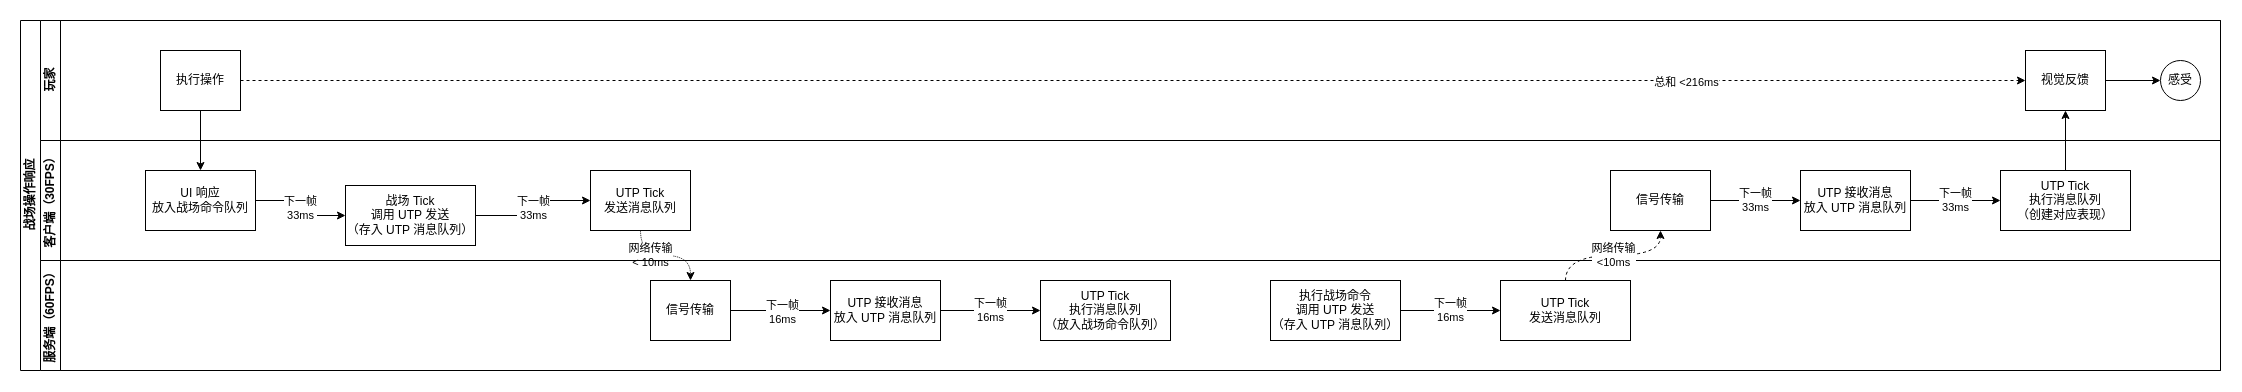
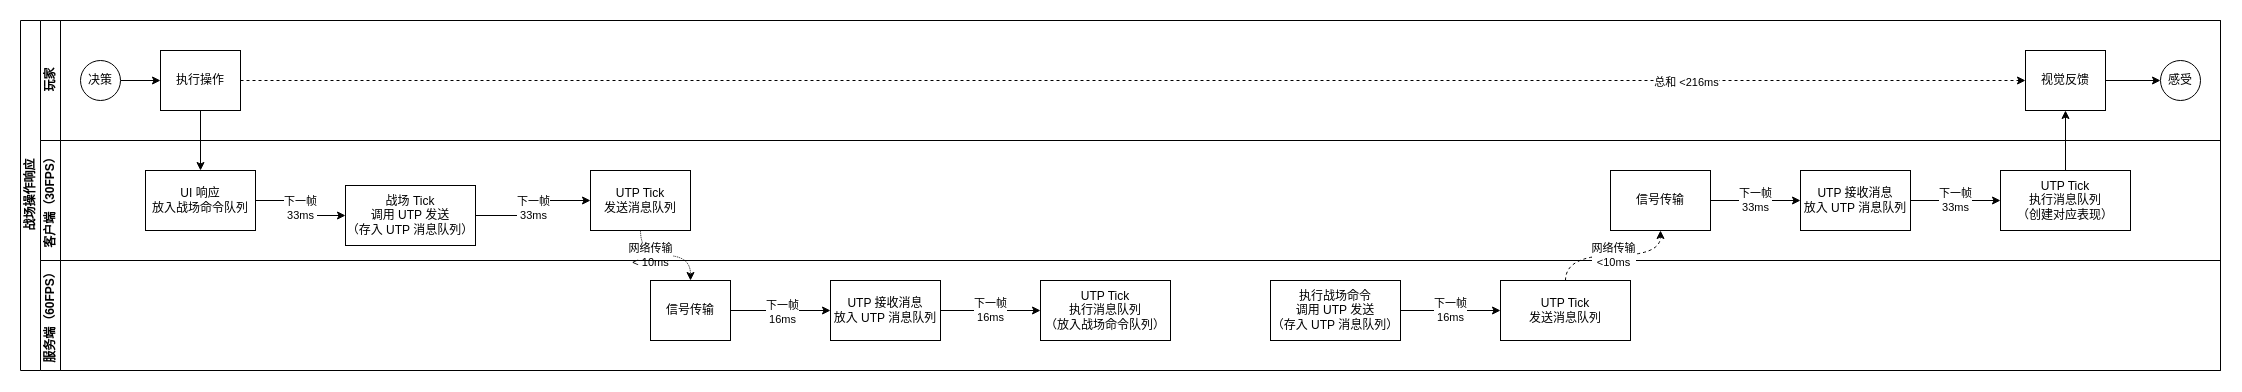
+ <mxCell id="5" value="决策" style="ellipse;whiteSpace=wrap;html=1;" parent="3" vertex="1"><mxGeometry x="40" y="40" width="40" height="40" as="geometry" /></mxCell>
+ <mxCell id="4" value="" style="edgeStyle=orthogonalEdgeStyle;rounded=0;orthogonalLoop=1;jettySize=auto;html=1;" parent="3" source="5" target="8" edge="1"><mxGeometry relative="1" as="geometry" /></mxCell>
